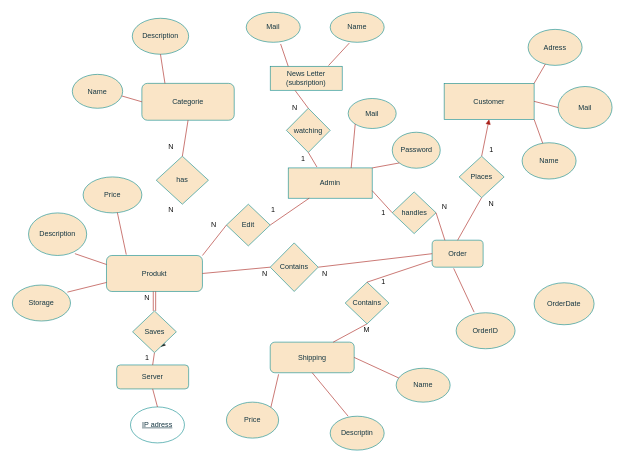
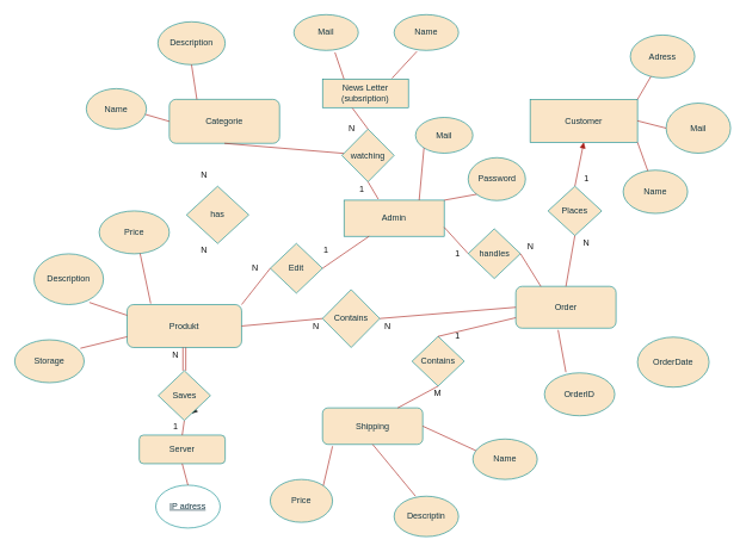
- <mxCell id="43" value="" style="endArrow=none;html=1;exitX=0.5;exitY=1;exitDx=0;exitDy=0;entryX=0.5;entryY=0;entryDx=0;entryDy=0;labelBackgroundColor=#DAD2D8;strokeColor=#A8201A;fontColor=#143642;" parent="1" source="42" target="41" edge="1"><mxGeometry width="50" height="50" relative="1" as="geometry"><mxPoint x="156.96" y="309.6" as="sourcePoint" /><mxPoint x="268.24" y="359.2" as="targetPoint" /></mxGeometry></mxCell>
+ <mxCell id="43" value="" style="endArrow=none;html=1;exitX=0.5;exitY=1;exitDx=0;exitDy=0;labelBackgroundColor=#DAD2D8;strokeColor=#A8201A;fontColor=#143642;" parent="1" source="42" target="54" edge="1"><mxGeometry width="50" height="50" relative="1" as="geometry"><mxPoint x="156.96" y="309.6" as="sourcePoint" /><mxPoint x="268.24" y="359.2" as="targetPoint" /></mxGeometry></mxCell>
- <mxCell id="4" value="Order" style="rounded=1;whiteSpace=wrap;html=1;fontSize=12;glass=0;strokeWidth=1;shadow=0;fillColor=#FAE5C7;strokeColor=#0F8B8D;fontColor=#143642;" parent="1" vertex="1"><mxGeometry x="720" y="400" width="85" height="45" as="geometry" /></mxCell>
+ <mxCell id="4" value="Order" style="rounded=1;whiteSpace=wrap;html=1;fontSize=12;glass=0;strokeWidth=1;shadow=0;fillColor=#FAE5C7;strokeColor=#0F8B8D;fontColor=#143642;" parent="1" vertex="1"><mxGeometry x="720" y="400" width="140" height="58.5" as="geometry" /></mxCell>
